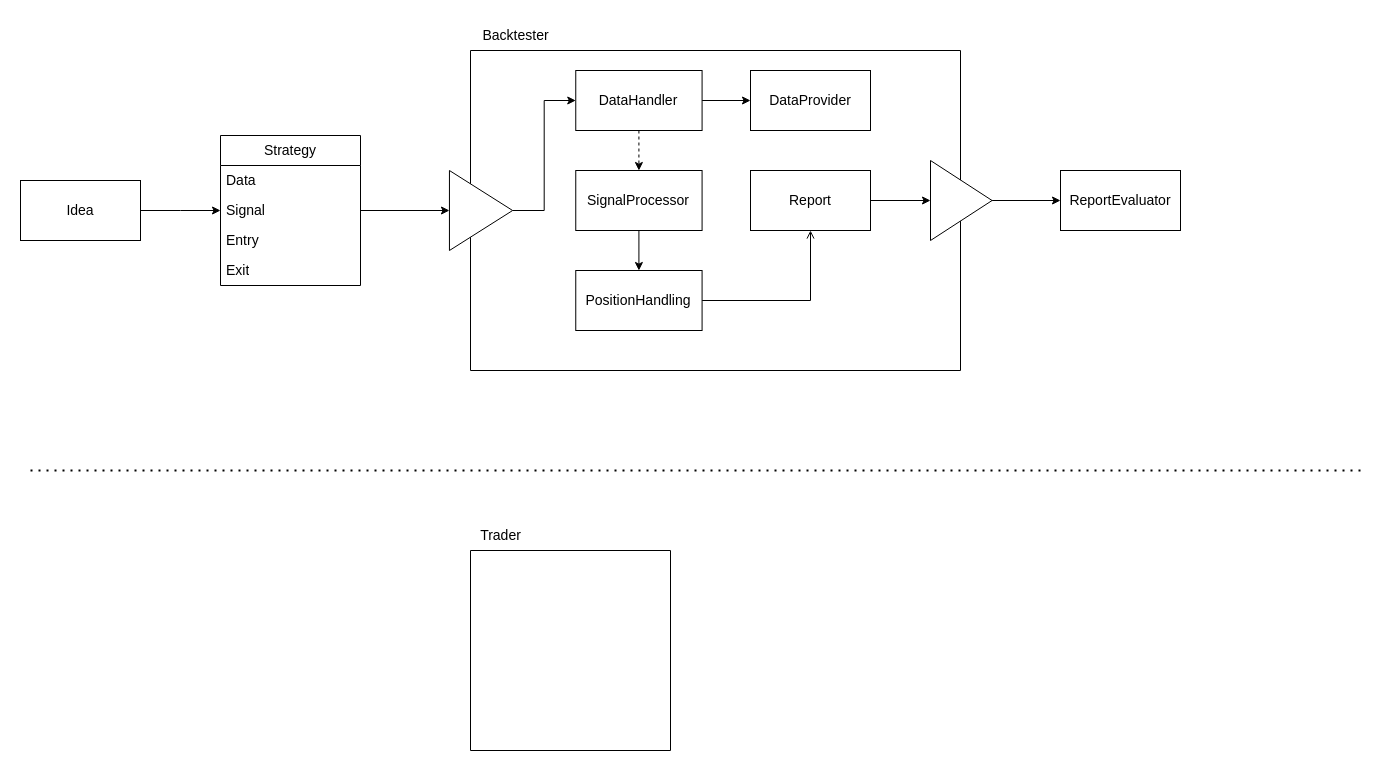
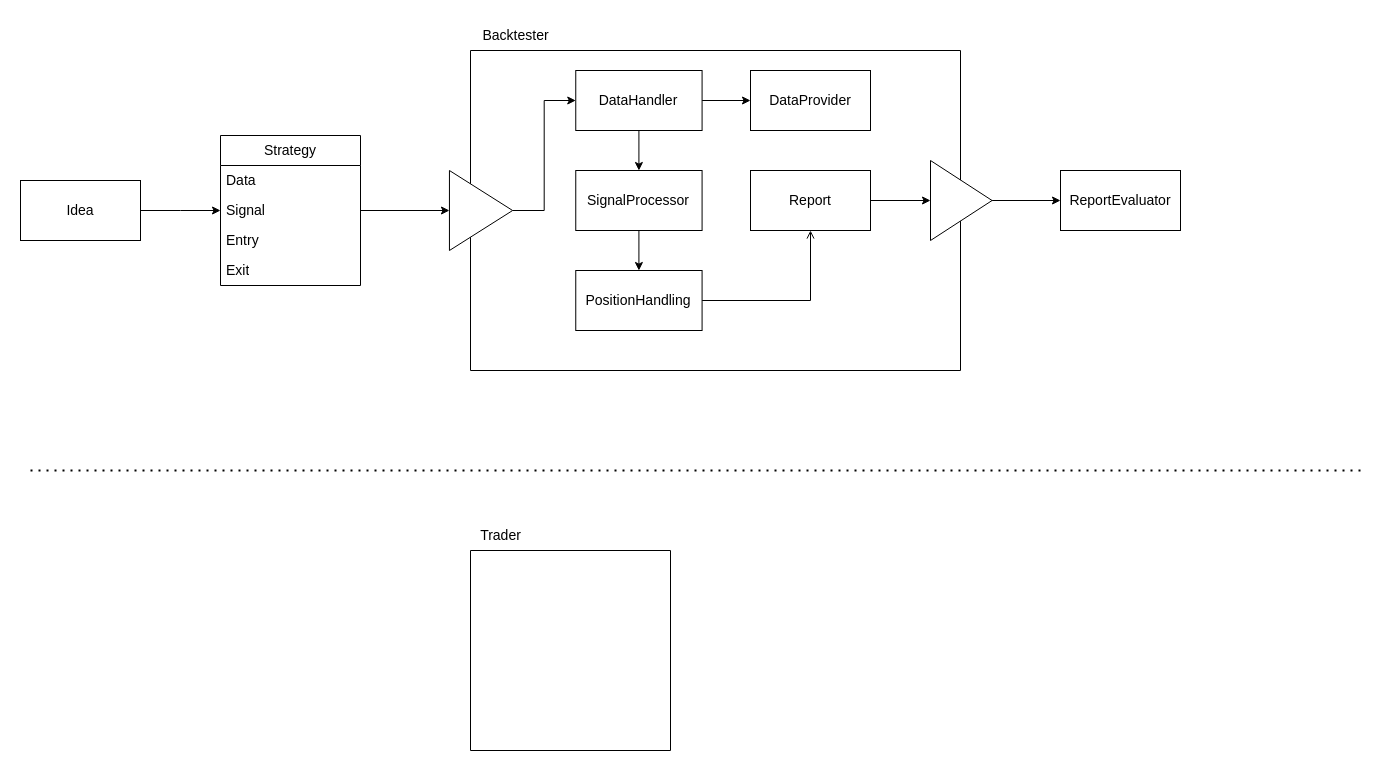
- <mxCell id="13" style="edgeStyle=orthogonalEdgeStyle;rounded=0;orthogonalLoop=1;jettySize=auto;html=1;exitX=0.5;exitY=1;exitDx=0;exitDy=0;entryX=0.5;entryY=0;entryDx=0;entryDy=0;fontSize=14;dashed=1;" edge="1" parent="10" source="15" target="17"><mxGeometry relative="1" as="geometry" /></mxCell>
+ <mxCell id="13" style="edgeStyle=orthogonalEdgeStyle;rounded=0;orthogonalLoop=1;jettySize=auto;html=1;exitX=0.5;exitY=1;exitDx=0;exitDy=0;entryX=0.5;entryY=0;entryDx=0;entryDy=0;fontSize=14;" edge="1" parent="10" source="15" target="17"><mxGeometry relative="1" as="geometry" /></mxCell>
